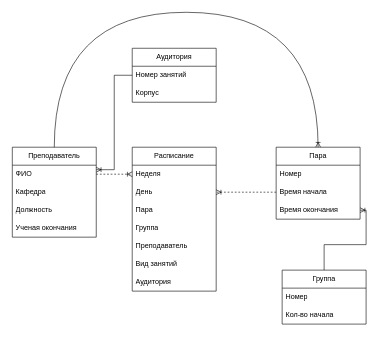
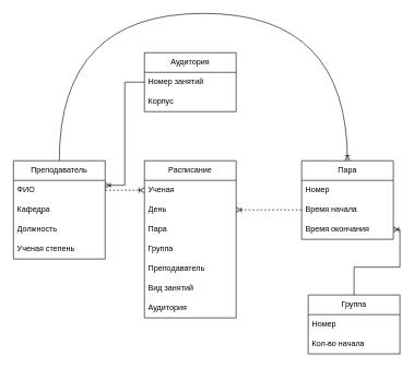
- <mxCell id="13" value="Неделя" style="text;strokeColor=none;fillColor=none;align=left;verticalAlign=middle;spacingLeft=4;spacingRight=4;overflow=hidden;points=[[0,0.5],[1,0.5]];portConstraint=eastwest;rotatable=0;whiteSpace=wrap;html=1;" vertex="1" parent="12"><mxGeometry y="30" width="140" height="30" as="geometry" /></mxCell>
+ <mxCell id="13" value="Ученая" style="text;strokeColor=none;fillColor=none;align=left;verticalAlign=middle;spacingLeft=4;spacingRight=4;overflow=hidden;points=[[0,0.5],[1,0.5]];portConstraint=eastwest;rotatable=0;whiteSpace=wrap;html=1;" vertex="1" parent="12"><mxGeometry y="30" width="140" height="30" as="geometry" /></mxCell>
- <mxCell id="24" value="Ученая окончания" style="text;strokeColor=none;fillColor=none;align=left;verticalAlign=middle;spacingLeft=4;spacingRight=4;overflow=hidden;points=[[0,0.5],[1,0.5]];portConstraint=eastwest;rotatable=0;whiteSpace=wrap;html=1;" vertex="1" parent="20"><mxGeometry y="120" width="140" height="30" as="geometry" /></mxCell>
+ <mxCell id="24" value="Ученая степень" style="text;strokeColor=none;fillColor=none;align=left;verticalAlign=middle;spacingLeft=4;spacingRight=4;overflow=hidden;points=[[0,0.5],[1,0.5]];portConstraint=eastwest;rotatable=0;whiteSpace=wrap;html=1;" vertex="1" parent="20"><mxGeometry y="120" width="140" height="30" as="geometry" /></mxCell>
